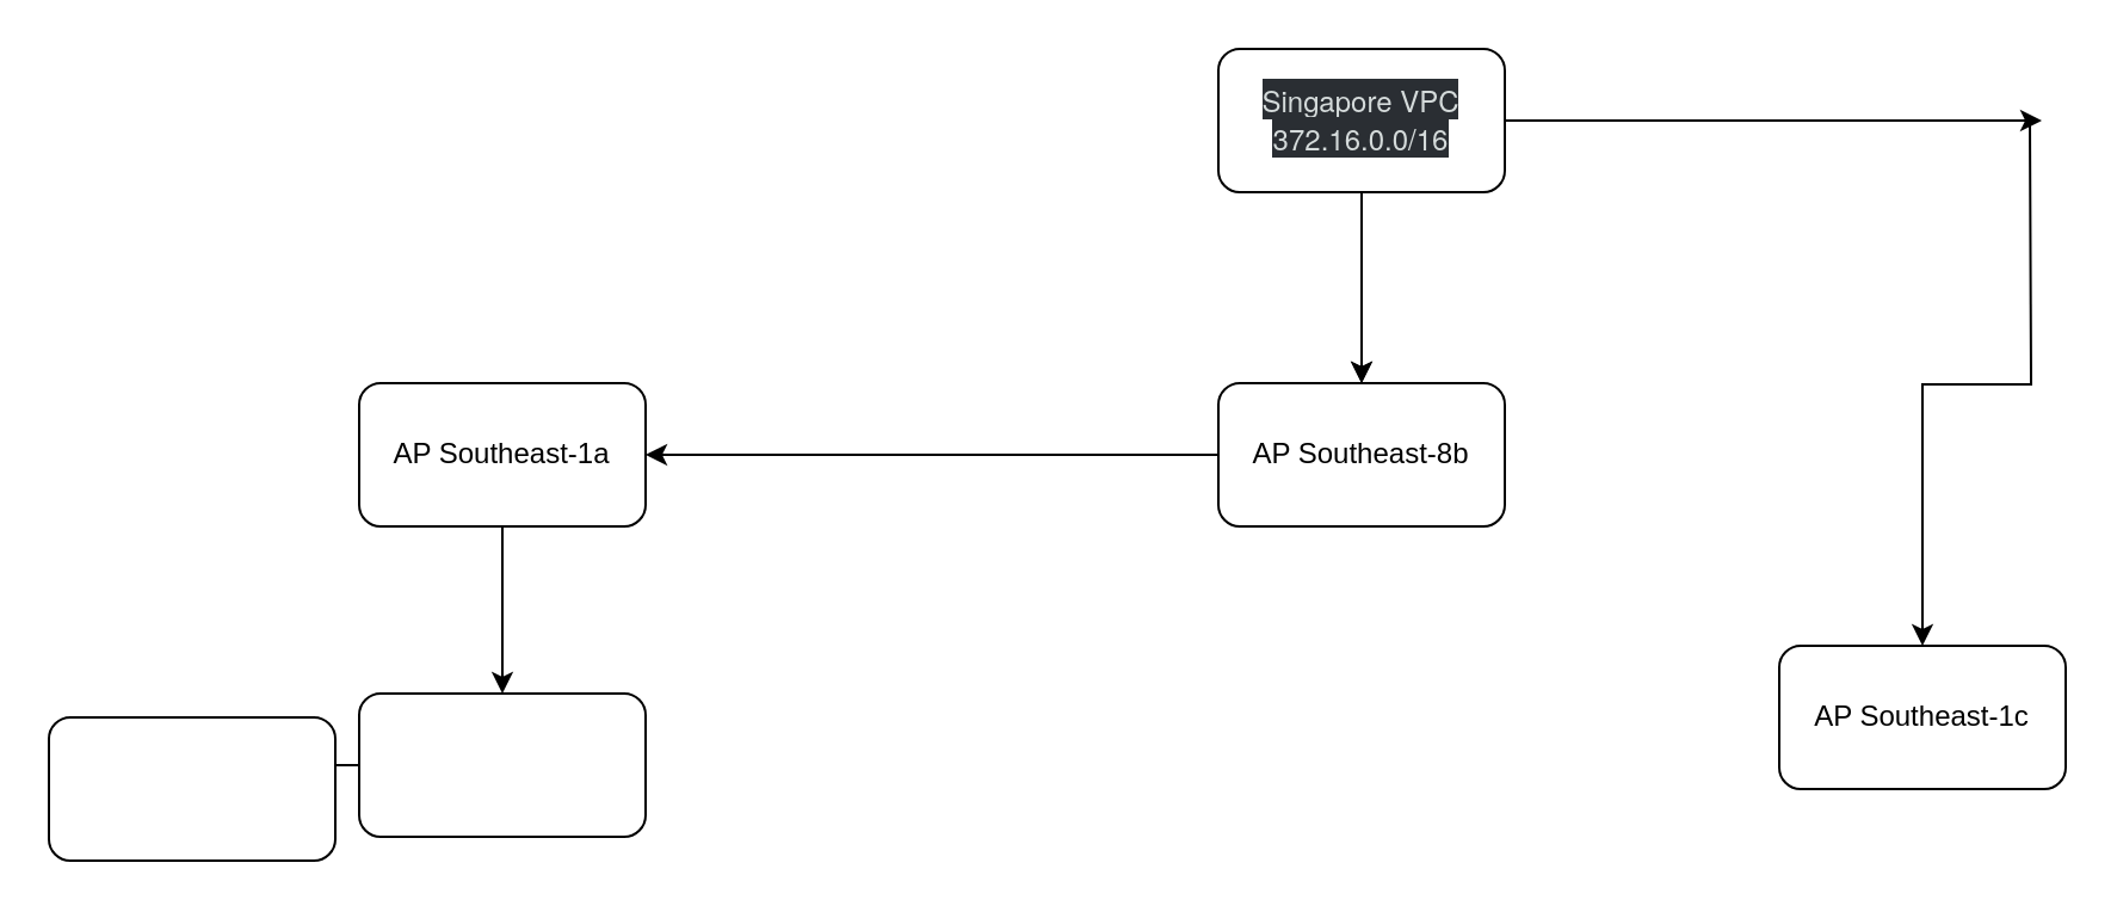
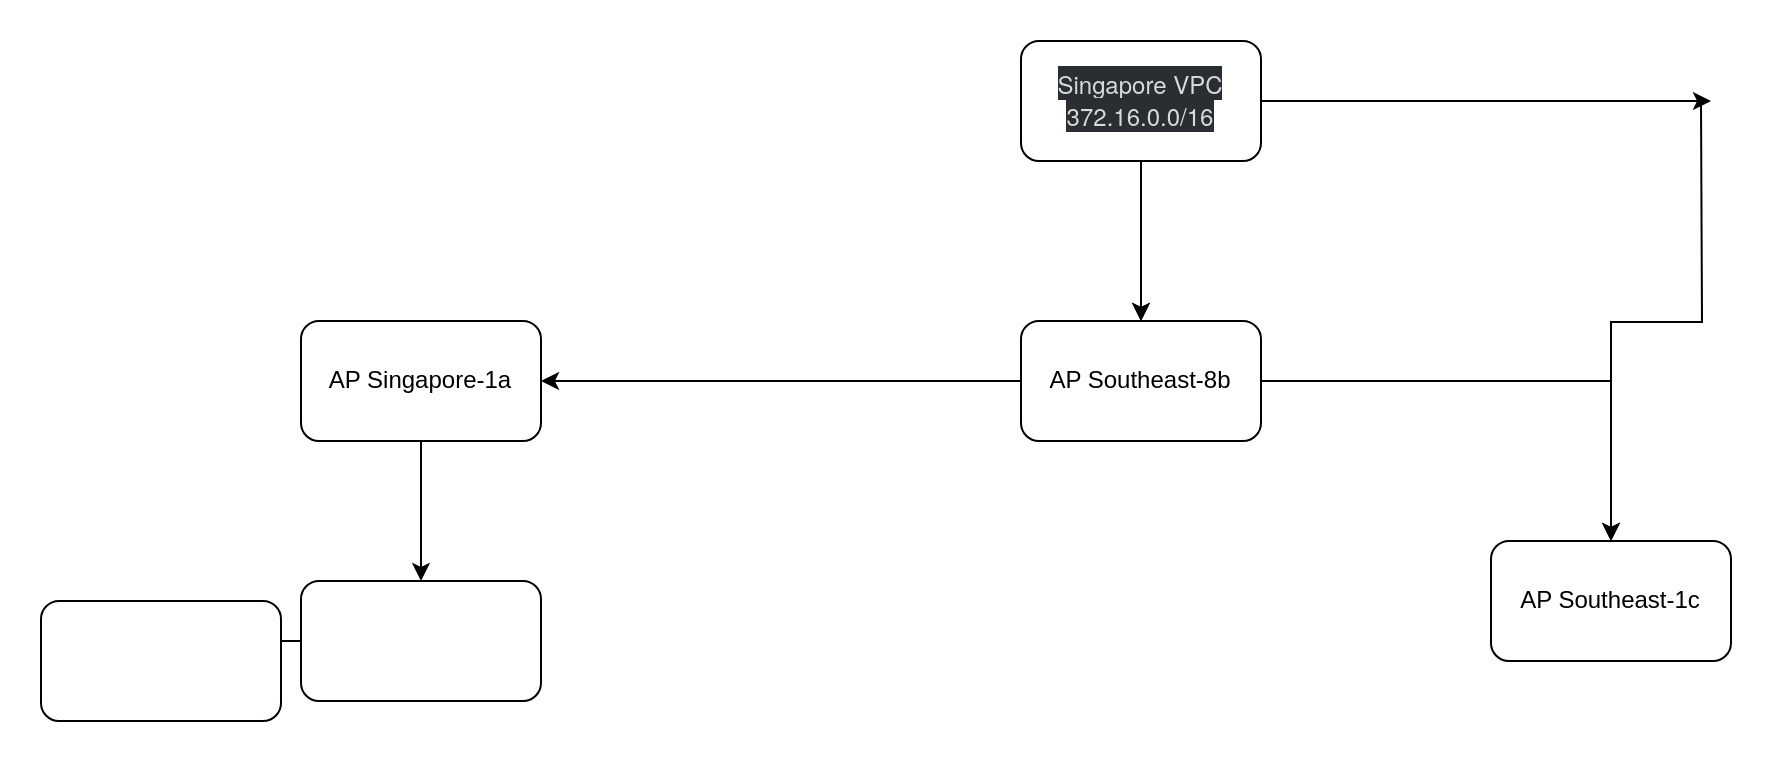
- <mxCell id="11" value="AP Southeast-1a" style="whiteSpace=wrap;html=1;rounded=1;" vertex="1" parent="1"><mxGeometry x="150" y="160" width="120" height="60" as="geometry" /></mxCell>
+ <mxCell id="11" value="AP Singapore-1a" style="whiteSpace=wrap;html=1;rounded=1;" vertex="1" parent="1"><mxGeometry x="150" y="160" width="120" height="60" as="geometry" /></mxCell>
+ <mxCell id="6" value="" style="edgeStyle=orthogonalEdgeStyle;rounded=0;orthogonalLoop=1;jettySize=auto;html=1;" edge="1" parent="1" source="8" target="9"><mxGeometry relative="1" as="geometry" /></mxCell>
